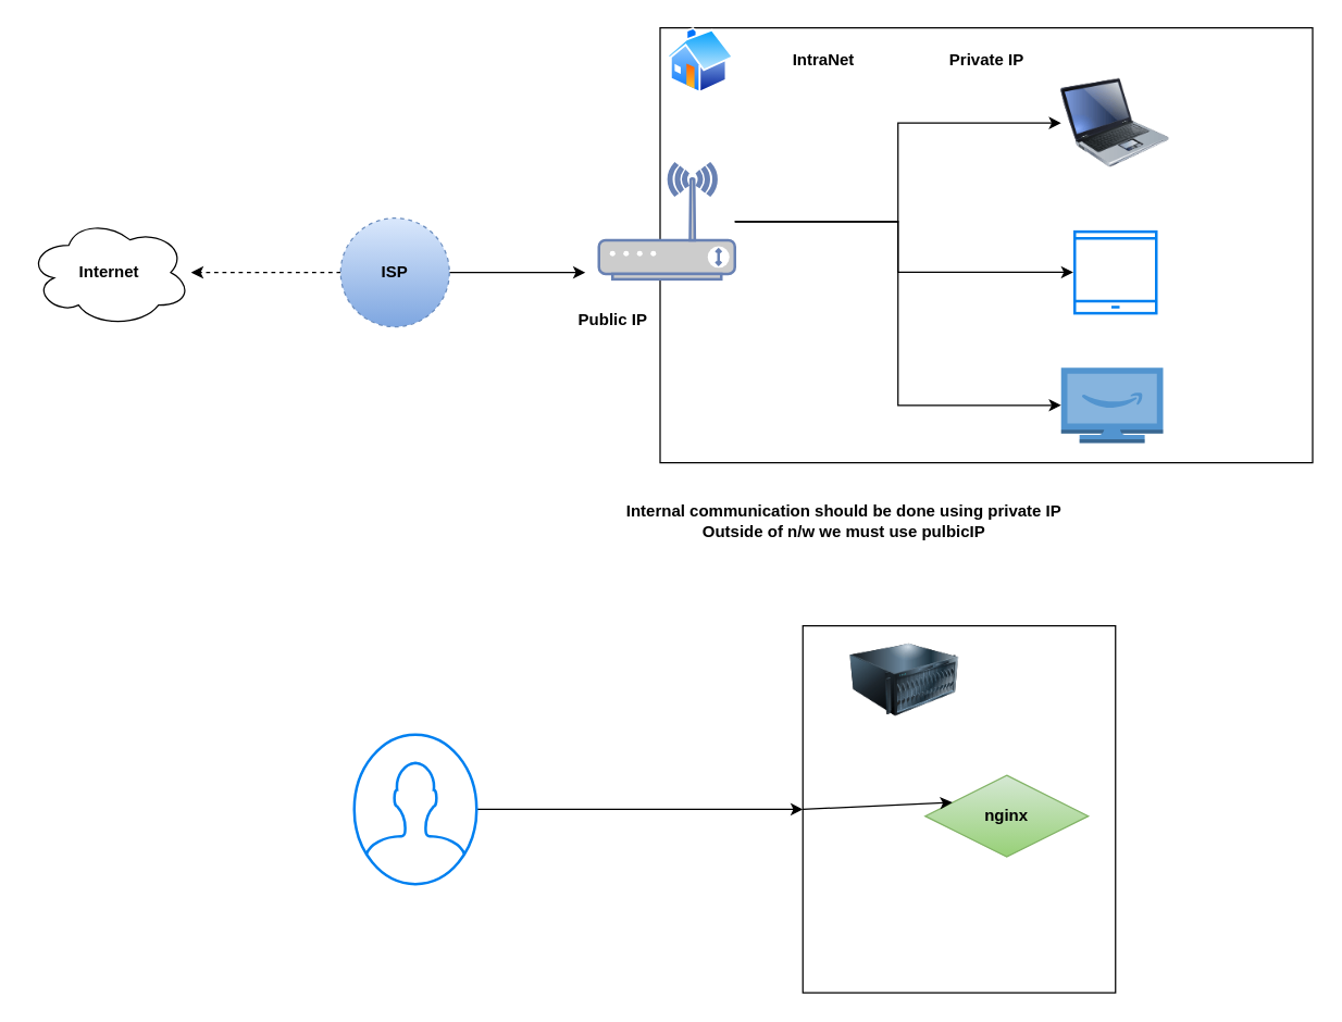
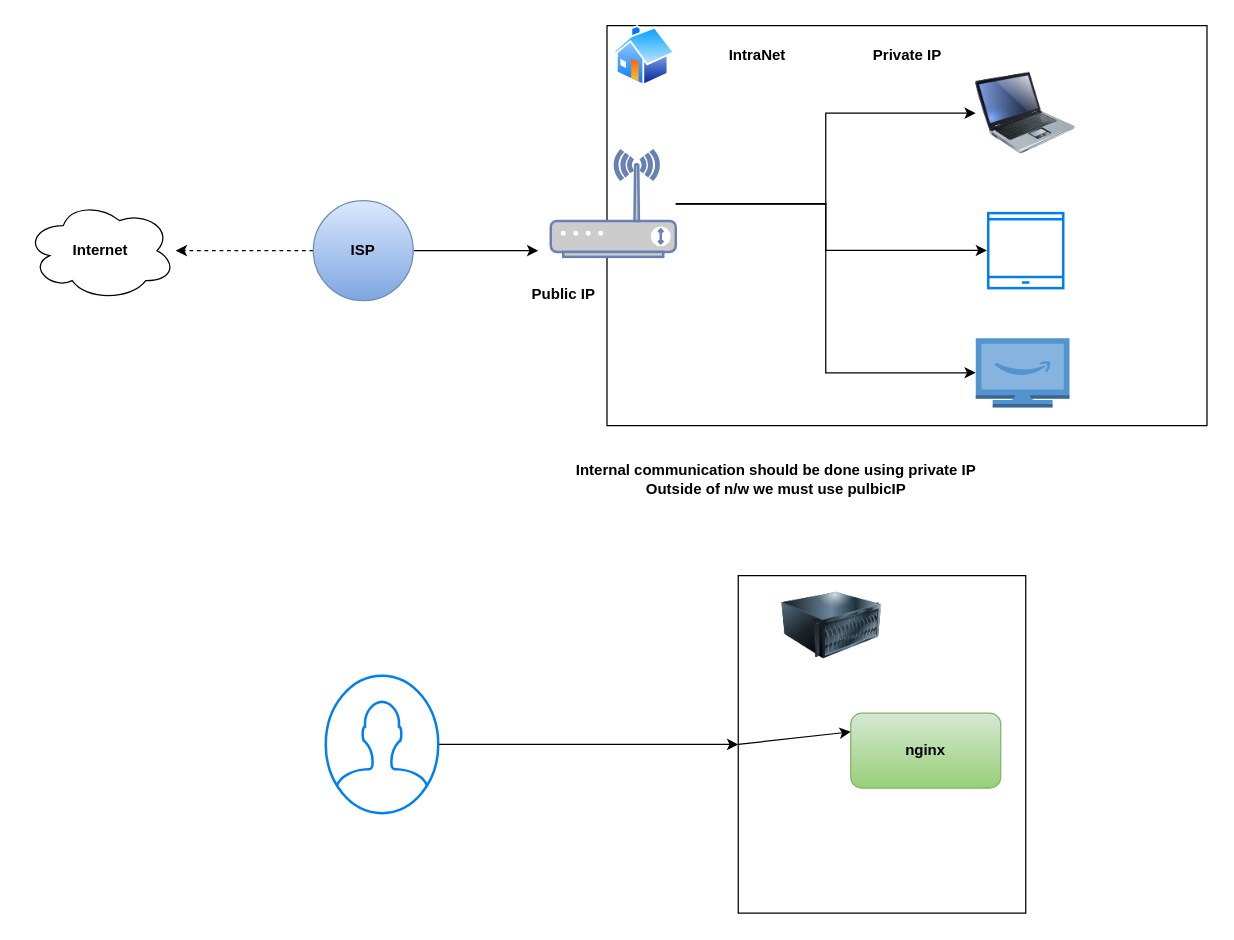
- <mxCell id="9" value="&lt;b&gt;ISP&lt;/b&gt;" style="ellipse;whiteSpace=wrap;html=1;aspect=fixed;fillColor=#dae8fc;gradientColor=#7ea6e0;strokeColor=#6c8ebf;dashed=1;" vertex="1" parent="1"><mxGeometry x="250" y="160" width="80" height="80" as="geometry" /></mxCell>
+ <mxCell id="9" value="&lt;b&gt;ISP&lt;/b&gt;" style="ellipse;whiteSpace=wrap;html=1;aspect=fixed;fillColor=#dae8fc;gradientColor=#7ea6e0;strokeColor=#6c8ebf;" vertex="1" parent="1"><mxGeometry x="250" y="160" width="80" height="80" as="geometry" /></mxCell>
- <mxCell id="21" value="&lt;b&gt;nginx&lt;/b&gt;" style="rhombus;whiteSpace=wrap;html=1;fillColor=#d5e8d4;gradientColor=#97d077;strokeColor=#82b366;" vertex="1" parent="1"><mxGeometry x="680" y="570" width="120" height="60" as="geometry" /></mxCell>
+ <mxCell id="21" value="&lt;b&gt;nginx&lt;/b&gt;" style="rounded=1;whiteSpace=wrap;html=1;fillColor=#d5e8d4;gradientColor=#97d077;strokeColor=#82b366;" vertex="1" parent="1"><mxGeometry x="680" y="570" width="120" height="60" as="geometry" /></mxCell>
